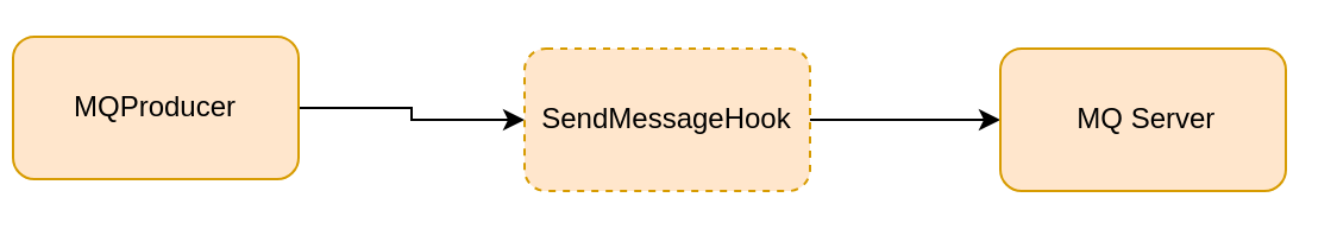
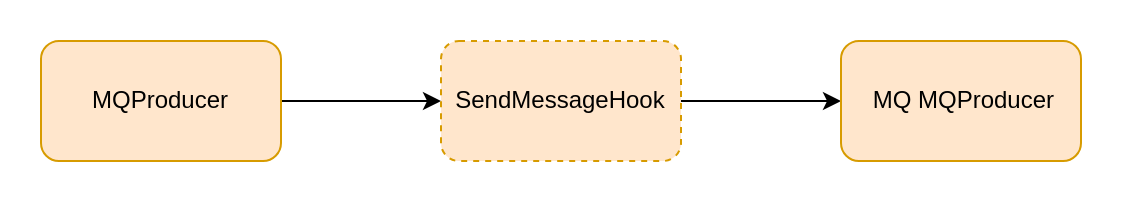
- <mxCell id="3" value="MQProducer" style="rounded=1;whiteSpace=wrap;html=1;fillColor=#ffe6cc;strokeColor=#d79b00;" vertex="1" parent="1"><mxGeometry x="5" y="15" width="120" height="60" as="geometry" /></mxCell>
+ <mxCell id="3" value="MQProducer" style="rounded=1;whiteSpace=wrap;html=1;fillColor=#ffe6cc;strokeColor=#d79b00;" vertex="1" parent="1"><mxGeometry x="20" y="20" width="120" height="60" as="geometry" /></mxCell>
- <mxCell id="6" value="&amp;nbsp;MQ Server" style="whiteSpace=wrap;html=1;rounded=1;fillColor=#ffe6cc;strokeColor=#d79b00;" vertex="1" parent="1"><mxGeometry x="420" y="20" width="120" height="60" as="geometry" /></mxCell>
+ <mxCell id="6" value="&amp;nbsp;MQ MQProducer" style="whiteSpace=wrap;html=1;rounded=1;fillColor=#ffe6cc;strokeColor=#d79b00;" vertex="1" parent="1"><mxGeometry x="420" y="20" width="120" height="60" as="geometry" /></mxCell>
